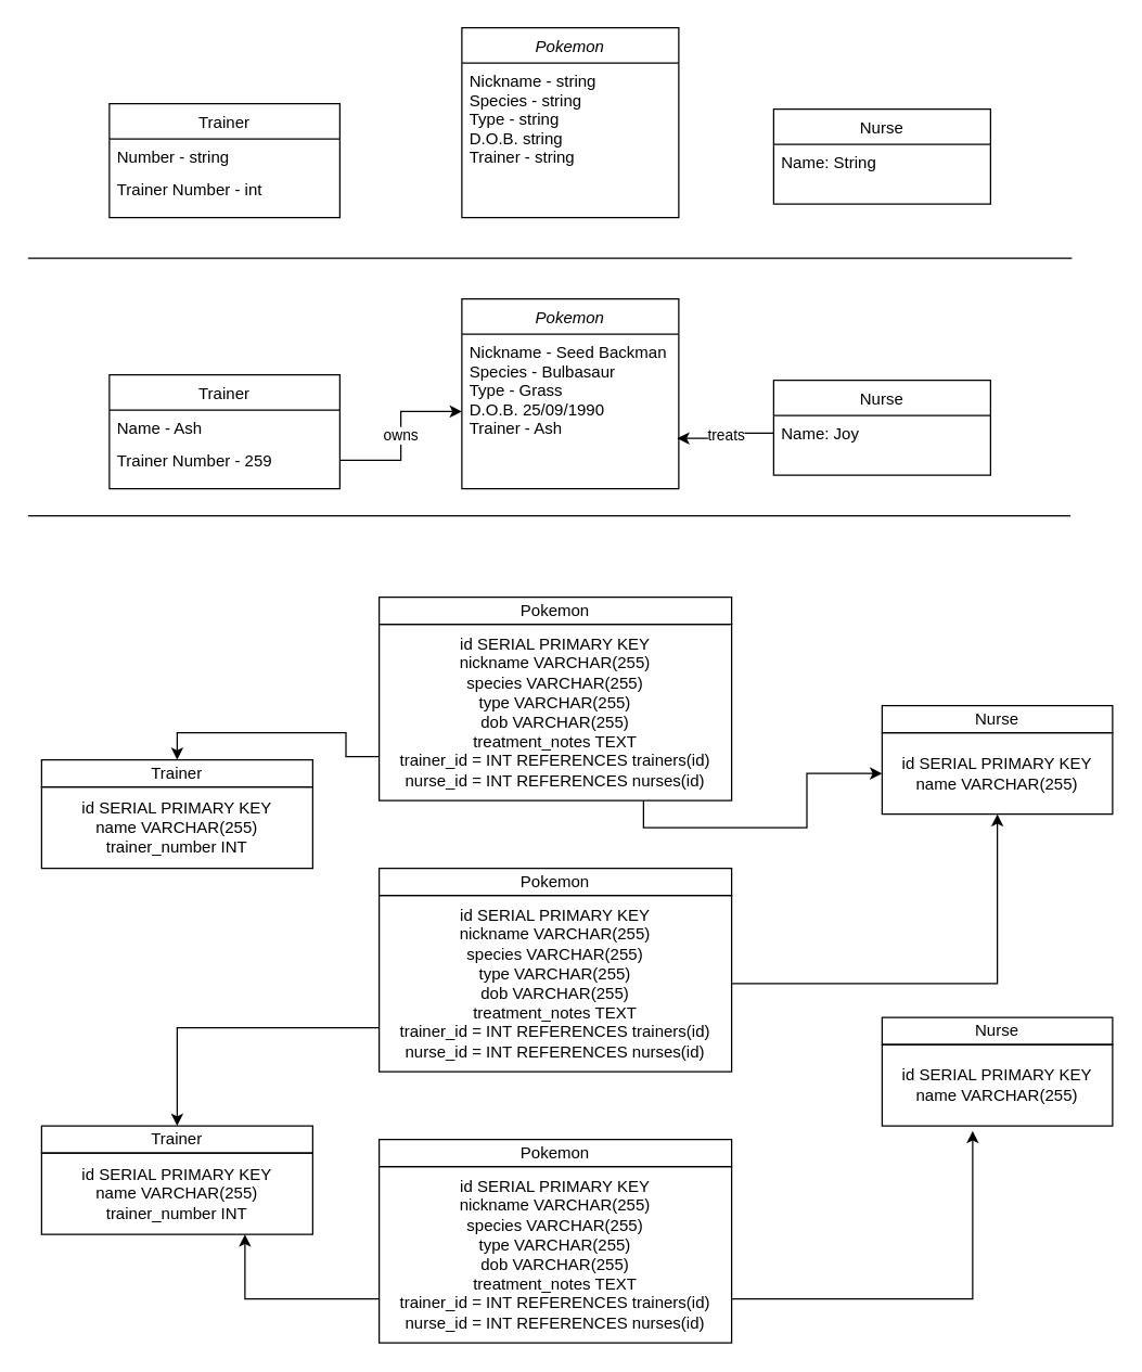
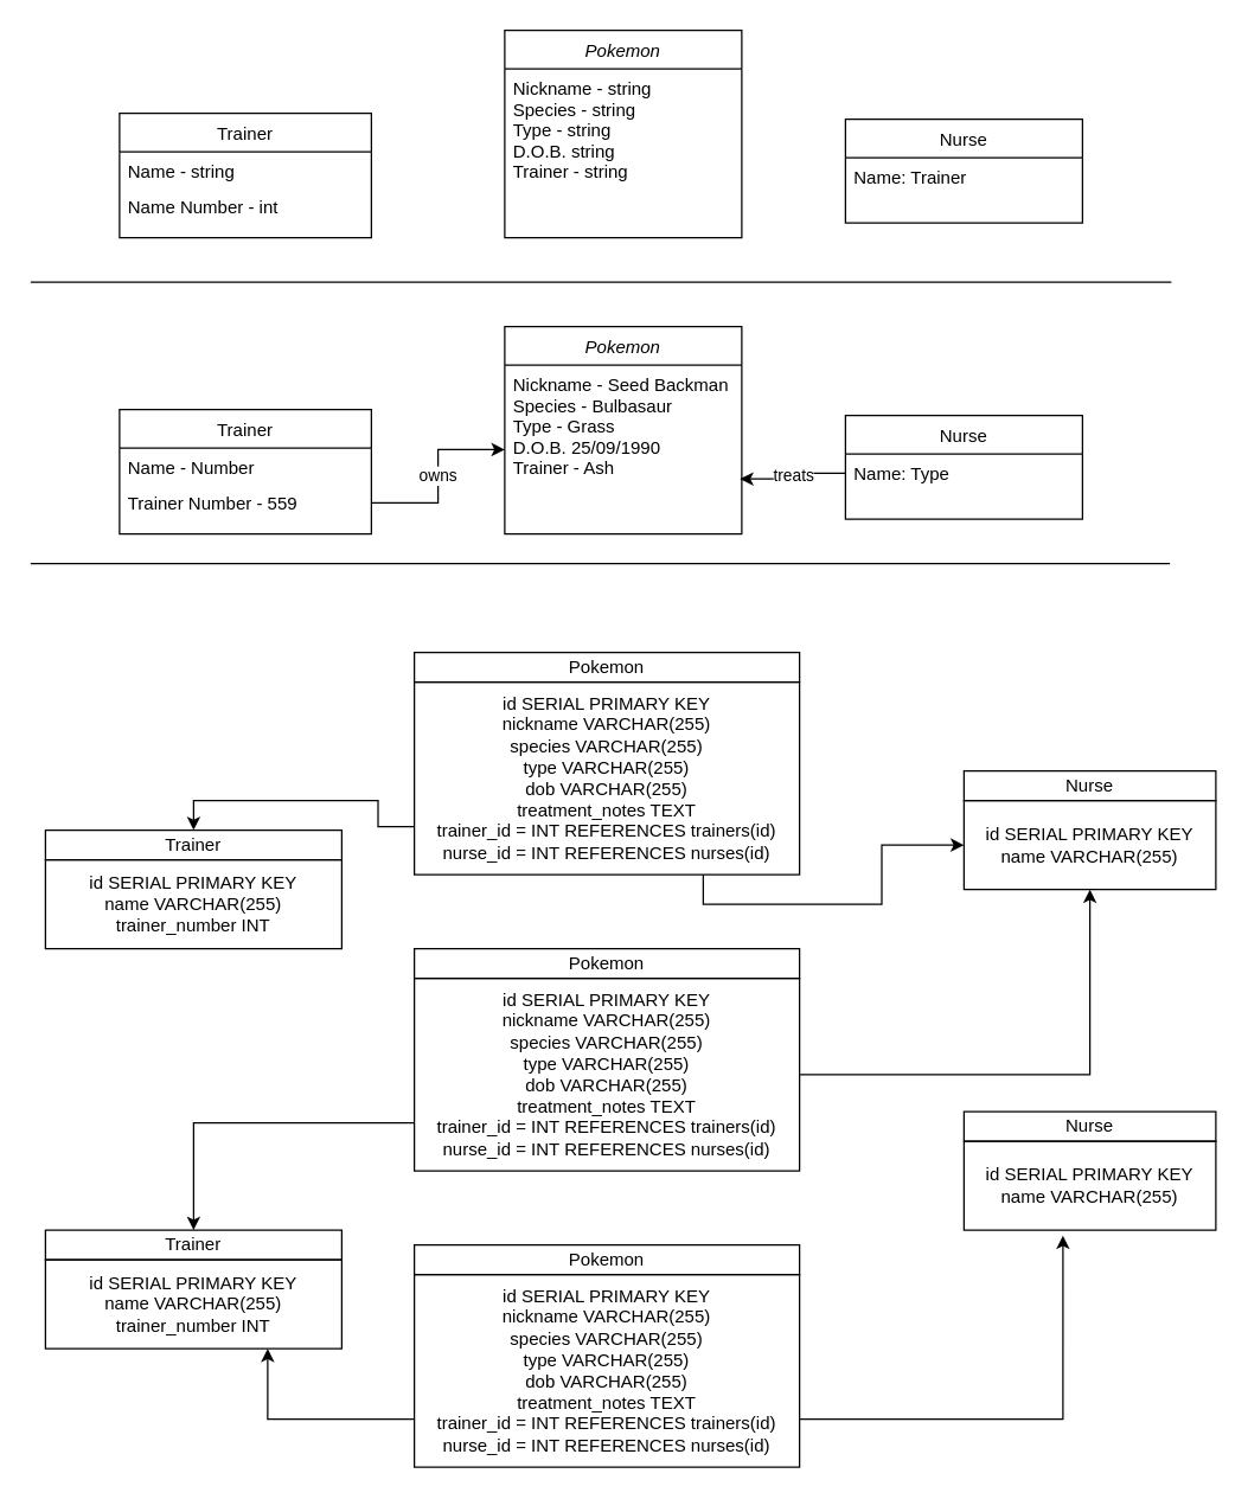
- <mxCell id="5" value="Number - string" style="text;align=left;verticalAlign=top;spacingLeft=4;spacingRight=4;overflow=hidden;rotatable=0;points=[[0,0.5],[1,0.5]];portConstraint=eastwest;" parent="4" vertex="1"><mxGeometry y="26" width="170" height="24" as="geometry" /></mxCell>
+ <mxCell id="5" value="Name - string" style="text;align=left;verticalAlign=top;spacingLeft=4;spacingRight=4;overflow=hidden;rotatable=0;points=[[0,0.5],[1,0.5]];portConstraint=eastwest;" parent="4" vertex="1"><mxGeometry y="26" width="170" height="24" as="geometry" /></mxCell>
- <mxCell id="8" value="Name: String" style="text;align=left;verticalAlign=top;spacingLeft=4;spacingRight=4;overflow=hidden;rotatable=0;points=[[0,0.5],[1,0.5]];portConstraint=eastwest;" parent="7" vertex="1"><mxGeometry y="26" width="160" height="26" as="geometry" /></mxCell>
+ <mxCell id="8" value="Name: Trainer" style="text;align=left;verticalAlign=top;spacingLeft=4;spacingRight=4;overflow=hidden;rotatable=0;points=[[0,0.5],[1,0.5]];portConstraint=eastwest;" parent="7" vertex="1"><mxGeometry y="26" width="160" height="26" as="geometry" /></mxCell>
- <mxCell id="6" value="Trainer Number - int" style="text;align=left;verticalAlign=top;spacingLeft=4;spacingRight=4;overflow=hidden;rotatable=0;points=[[0,0.5],[1,0.5]];portConstraint=eastwest;rounded=0;shadow=0;html=0;" parent="4" vertex="1"><mxGeometry y="50" width="170" height="26" as="geometry" /></mxCell>
+ <mxCell id="6" value="Name Number - int" style="text;align=left;verticalAlign=top;spacingLeft=4;spacingRight=4;overflow=hidden;rotatable=0;points=[[0,0.5],[1,0.5]];portConstraint=eastwest;rounded=0;shadow=0;html=0;" parent="4" vertex="1"><mxGeometry y="50" width="170" height="26" as="geometry" /></mxCell>
- <mxCell id="23" value="Name - Ash" style="text;align=left;verticalAlign=top;spacingLeft=4;spacingRight=4;overflow=hidden;rotatable=0;points=[[0,0.5],[1,0.5]];portConstraint=eastwest;" vertex="1" parent="22"><mxGeometry y="26" width="170" height="24" as="geometry" /></mxCell>
+ <mxCell id="23" value="Name - Number" style="text;align=left;verticalAlign=top;spacingLeft=4;spacingRight=4;overflow=hidden;rotatable=0;points=[[0,0.5],[1,0.5]];portConstraint=eastwest;" vertex="1" parent="22"><mxGeometry y="26" width="170" height="24" as="geometry" /></mxCell>
- <mxCell id="26" value="Name: Joy" style="text;align=left;verticalAlign=top;spacingLeft=4;spacingRight=4;overflow=hidden;rotatable=0;points=[[0,0.5],[1,0.5]];portConstraint=eastwest;" vertex="1" parent="25"><mxGeometry y="26" width="160" height="26" as="geometry" /></mxCell>
+ <mxCell id="26" value="Name: Type" style="text;align=left;verticalAlign=top;spacingLeft=4;spacingRight=4;overflow=hidden;rotatable=0;points=[[0,0.5],[1,0.5]];portConstraint=eastwest;" vertex="1" parent="25"><mxGeometry y="26" width="160" height="26" as="geometry" /></mxCell>
- <mxCell id="24" value="Trainer Number - 259" style="text;align=left;verticalAlign=top;spacingLeft=4;spacingRight=4;overflow=hidden;rotatable=0;points=[[0,0.5],[1,0.5]];portConstraint=eastwest;rounded=0;shadow=0;html=0;" vertex="1" parent="22"><mxGeometry y="50" width="170" height="26" as="geometry" /></mxCell>
+ <mxCell id="24" value="Trainer Number - 559" style="text;align=left;verticalAlign=top;spacingLeft=4;spacingRight=4;overflow=hidden;rotatable=0;points=[[0,0.5],[1,0.5]];portConstraint=eastwest;rounded=0;shadow=0;html=0;" vertex="1" parent="22"><mxGeometry y="50" width="170" height="26" as="geometry" /></mxCell>
